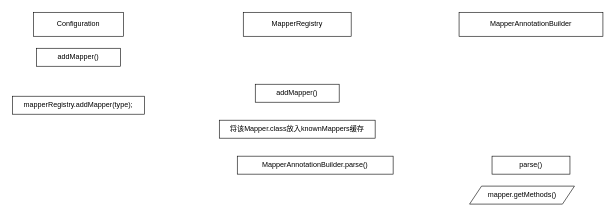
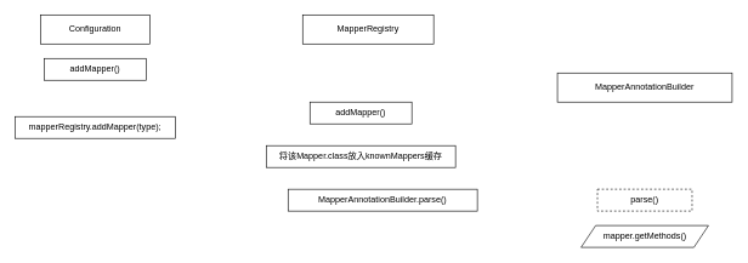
- <mxCell id="5" value="MapperRegistry" style="whiteSpace=wrap;html=1;" vertex="1" parent="1"><mxGeometry x="405" y="20" width="180" height="40" as="geometry" /></mxCell>
+ <mxCell id="5" value="MapperRegistry" style="whiteSpace=wrap;html=1;" vertex="1" parent="1"><mxGeometry x="415" y="20" width="180" height="40" as="geometry" /></mxCell>
- <mxCell id="9" value="MapperAnnotationBuilder" style="whiteSpace=wrap;html=1;" vertex="1" parent="1"><mxGeometry x="765" y="20" width="240" height="40" as="geometry" /></mxCell>
+ <mxCell id="9" value="MapperAnnotationBuilder" style="whiteSpace=wrap;html=1;" vertex="1" parent="1"><mxGeometry x="765" y="100" width="240" height="40" as="geometry" /></mxCell>
- <mxCell id="10" value="parse()" style="whiteSpace=wrap;html=1;" vertex="1" parent="1"><mxGeometry x="820" y="260" width="130" height="30" as="geometry" /></mxCell>
+ <mxCell id="10" value="parse()" style="whiteSpace=wrap;html=1;dashed=1;" vertex="1" parent="1"><mxGeometry x="820" y="260" width="130" height="30" as="geometry" /></mxCell>
- <mxCell id="11" value="mapper.getMethods()" style="shape=parallelogram;perimeter=parallelogramPerimeter;whiteSpace=wrap;html=1;fixedSize=1;" vertex="1" parent="1"><mxGeometry x="782.5" y="310" width="175" height="30" as="geometry" /></mxCell>
+ <mxCell id="11" value="mapper.getMethods()" style="shape=parallelogram;perimeter=parallelogramPerimeter;whiteSpace=wrap;html=1;fixedSize=1;" vertex="1" parent="1"><mxGeometry x="797.5" y="310" width="175" height="30" as="geometry" /></mxCell>
